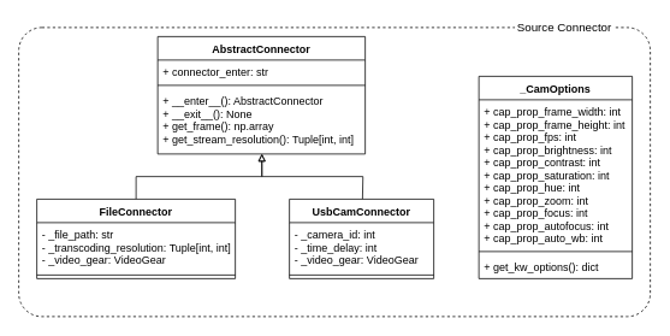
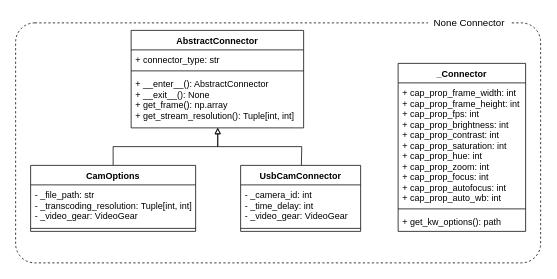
- <mxCell id="3" value="&lt;font style=&quot;font-size: 13px&quot;&gt;Source Connector&lt;/font&gt;" style="text;html=1;strokeColor=none;align=center;verticalAlign=middle;whiteSpace=wrap;rounded=0;dashed=1;fillColor=#ffffff;" parent="1" vertex="1"><mxGeometry x="570" y="20" width="110" height="20" as="geometry" /></mxCell>
+ <mxCell id="3" value="&lt;font style=&quot;font-size: 13px&quot;&gt;None Connector&lt;/font&gt;" style="text;html=1;strokeColor=none;align=center;verticalAlign=middle;whiteSpace=wrap;rounded=0;dashed=1;fillColor=#ffffff;" parent="1" vertex="1"><mxGeometry x="570" y="20" width="110" height="20" as="geometry" /></mxCell>
- <mxCell id="17" value="+ connector_enter: str" style="text;strokeColor=none;fillColor=none;align=left;verticalAlign=top;spacingLeft=4;spacingRight=4;overflow=hidden;rotatable=0;points=[[0,0.5],[1,0.5]];portConstraint=eastwest;" parent="16" vertex="1"><mxGeometry y="26" width="230" height="24" as="geometry" /></mxCell>
+ <mxCell id="17" value="+ connector_type: str" style="text;strokeColor=none;fillColor=none;align=left;verticalAlign=top;spacingLeft=4;spacingRight=4;overflow=hidden;rotatable=0;points=[[0,0.5],[1,0.5]];portConstraint=eastwest;" parent="16" vertex="1"><mxGeometry y="26" width="230" height="24" as="geometry" /></mxCell>
- <mxCell id="6" value="_CamOptions" style="swimlane;fontStyle=1;align=center;verticalAlign=top;childLayout=stackLayout;horizontal=1;startSize=26;horizontalStack=0;resizeParent=1;resizeParentMax=0;resizeLast=0;collapsible=1;marginBottom=0;fillColor=#ffffff;" parent="1" vertex="1"><mxGeometry x="530" y="84" width="170" height="224" as="geometry"><mxRectangle x="330" y="270" width="110" height="26" as="alternateBounds" /></mxGeometry></mxCell>
+ <mxCell id="6" value="_Connector" style="swimlane;fontStyle=1;align=center;verticalAlign=top;childLayout=stackLayout;horizontal=1;startSize=26;horizontalStack=0;resizeParent=1;resizeParentMax=0;resizeLast=0;collapsible=1;marginBottom=0;fillColor=#ffffff;" parent="1" vertex="1"><mxGeometry x="530" y="84" width="170" height="224" as="geometry"><mxRectangle x="330" y="270" width="110" height="26" as="alternateBounds" /></mxGeometry></mxCell>
- <mxCell id="10" value="FileConnector" style="swimlane;fontStyle=1;align=center;verticalAlign=top;childLayout=stackLayout;horizontal=1;startSize=26;horizontalStack=0;resizeParent=1;resizeParentMax=0;resizeLast=0;collapsible=1;marginBottom=0;rounded=0;fillColor=#ffffff;" parent="1" vertex="1"><mxGeometry x="40" y="220" width="220" height="88" as="geometry" /></mxCell>
+ <mxCell id="10" value="CamOptions" style="swimlane;fontStyle=1;align=center;verticalAlign=top;childLayout=stackLayout;horizontal=1;startSize=26;horizontalStack=0;resizeParent=1;resizeParentMax=0;resizeLast=0;collapsible=1;marginBottom=0;rounded=0;fillColor=#ffffff;" parent="1" vertex="1"><mxGeometry x="40" y="220" width="220" height="88" as="geometry" /></mxCell>
- <mxCell id="9" value="+ get_kw_options(): dict" style="text;strokeColor=none;fillColor=none;align=left;verticalAlign=top;spacingLeft=4;spacingRight=4;overflow=hidden;rotatable=0;points=[[0,0.5],[1,0.5]];portConstraint=eastwest;" parent="6" vertex="1"><mxGeometry y="198" width="170" height="26" as="geometry" /></mxCell>
+ <mxCell id="9" value="+ get_kw_options(): path" style="text;strokeColor=none;fillColor=none;align=left;verticalAlign=top;spacingLeft=4;spacingRight=4;overflow=hidden;rotatable=0;points=[[0,0.5],[1,0.5]];portConstraint=eastwest;" parent="6" vertex="1"><mxGeometry y="198" width="170" height="26" as="geometry" /></mxCell>
